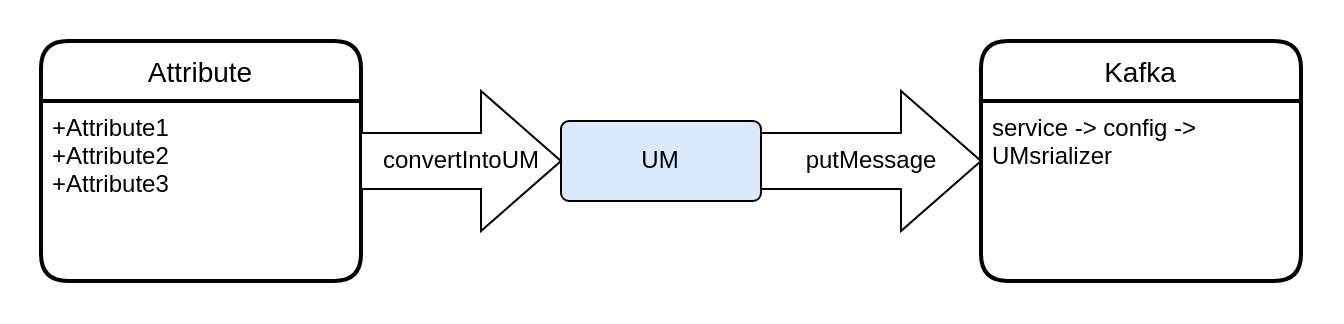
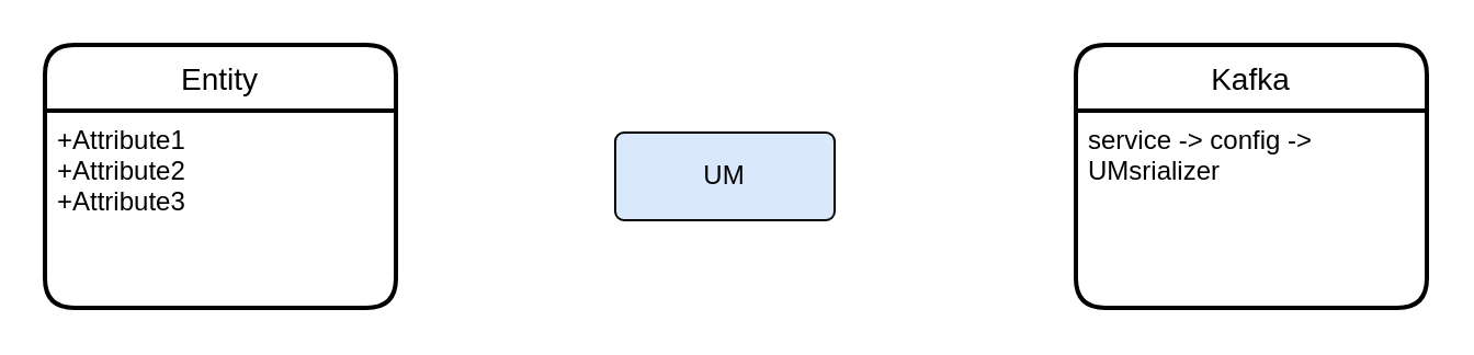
- <mxCell id="6" value="Attribute" style="swimlane;childLayout=stackLayout;horizontal=1;startSize=30;horizontalStack=0;rounded=1;fontSize=14;fontStyle=0;strokeWidth=2;resizeParent=0;resizeLast=1;shadow=0;dashed=0;align=center;" vertex="1" parent="1"><mxGeometry x="20" y="20" width="160" height="120" as="geometry" /></mxCell>
+ <mxCell id="6" value="Entity" style="swimlane;childLayout=stackLayout;horizontal=1;startSize=30;horizontalStack=0;rounded=1;fontSize=14;fontStyle=0;strokeWidth=2;resizeParent=0;resizeLast=1;shadow=0;dashed=0;align=center;" vertex="1" parent="1"><mxGeometry x="20" y="20" width="160" height="120" as="geometry" /></mxCell>
- <mxCell id="8" value="convertIntoUM" style="html=1;shadow=0;dashed=0;align=center;verticalAlign=middle;shape=mxgraph.arrows2.arrow;dy=0.6;dx=40;notch=0;" vertex="1" parent="1"><mxGeometry x="180" y="45" width="100" height="70" as="geometry" /></mxCell>
- <mxCell id="4" value="putMessage" style="html=1;shadow=0;dashed=0;align=center;verticalAlign=middle;shape=mxgraph.arrows2.arrow;dy=0.6;dx=40;notch=0;" vertex="1" parent="1"><mxGeometry x="380" y="45" width="110" height="70" as="geometry" /></mxCell>
